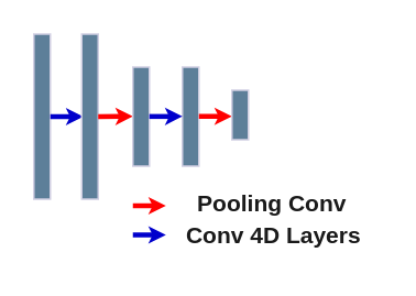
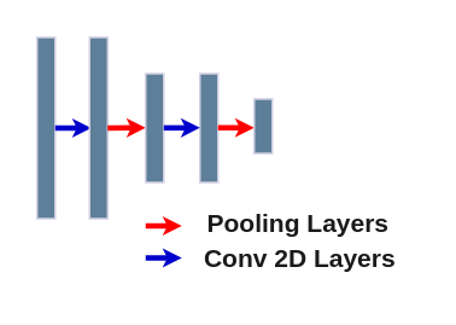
- <mxCell id="2" value="Pooling Conv" style="text;html=1;align=center;verticalAlign=middle;resizable=0;points=[];autosize=1;strokeColor=none;fillColor=none;fontColor=#1A1A1A;fontSize=14;fontStyle=1" vertex="1" parent="1"><mxGeometry x="104" y="108" width="120" height="30" as="geometry" /></mxCell>
+ <mxCell id="2" value="Pooling Layers" style="text;html=1;align=center;verticalAlign=middle;resizable=0;points=[];autosize=1;strokeColor=none;fillColor=none;fontColor=#1A1A1A;fontSize=14;fontStyle=1" vertex="1" parent="1"><mxGeometry x="104" y="108" width="120" height="30" as="geometry" /></mxCell>
- <mxCell id="3" value="Conv 4D Layers" style="text;html=1;align=center;verticalAlign=middle;resizable=0;points=[];autosize=1;strokeColor=none;fillColor=none;fontColor=#1A1A1A;fontSize=14;fontStyle=1" vertex="1" parent="1"><mxGeometry x="100" y="127" width="130" height="30" as="geometry" /></mxCell>
+ <mxCell id="3" value="Conv 2D Layers" style="text;html=1;align=center;verticalAlign=middle;resizable=0;points=[];autosize=1;strokeColor=none;fillColor=none;fontColor=#1A1A1A;fontSize=14;fontStyle=1" vertex="1" parent="1"><mxGeometry x="100" y="127" width="130" height="30" as="geometry" /></mxCell>
